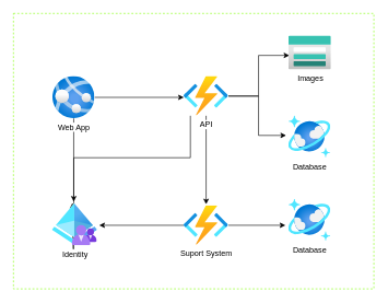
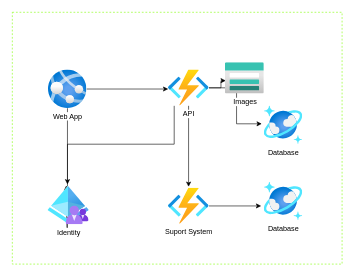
- <mxCell id="13" value="Images" style="image;aspect=fixed;html=1;points=[];align=center;fontSize=12;image=img/lib/azure2/storage/Storage_Accounts.svg;" parent="1" vertex="1"><mxGeometry x="440" y="54" width="65" height="52" as="geometry" /></mxCell>
+ <mxCell id="13" value="Images" style="image;aspect=fixed;html=1;points=[];align=center;fontSize=12;image=img/lib/azure2/storage/Storage_Accounts.svg;" parent="1" vertex="1"><mxGeometry x="375" y="104" width="65" height="52" as="geometry" /></mxCell>
- <mxCell id="15" style="edgeStyle=orthogonalEdgeStyle;rounded=0;orthogonalLoop=1;jettySize=auto;html=1;entryX=1.043;entryY=0.516;entryDx=0;entryDy=0;entryPerimeter=0;" parent="1" source="16" target="12" edge="1"><mxGeometry relative="1" as="geometry" /></mxCell>
